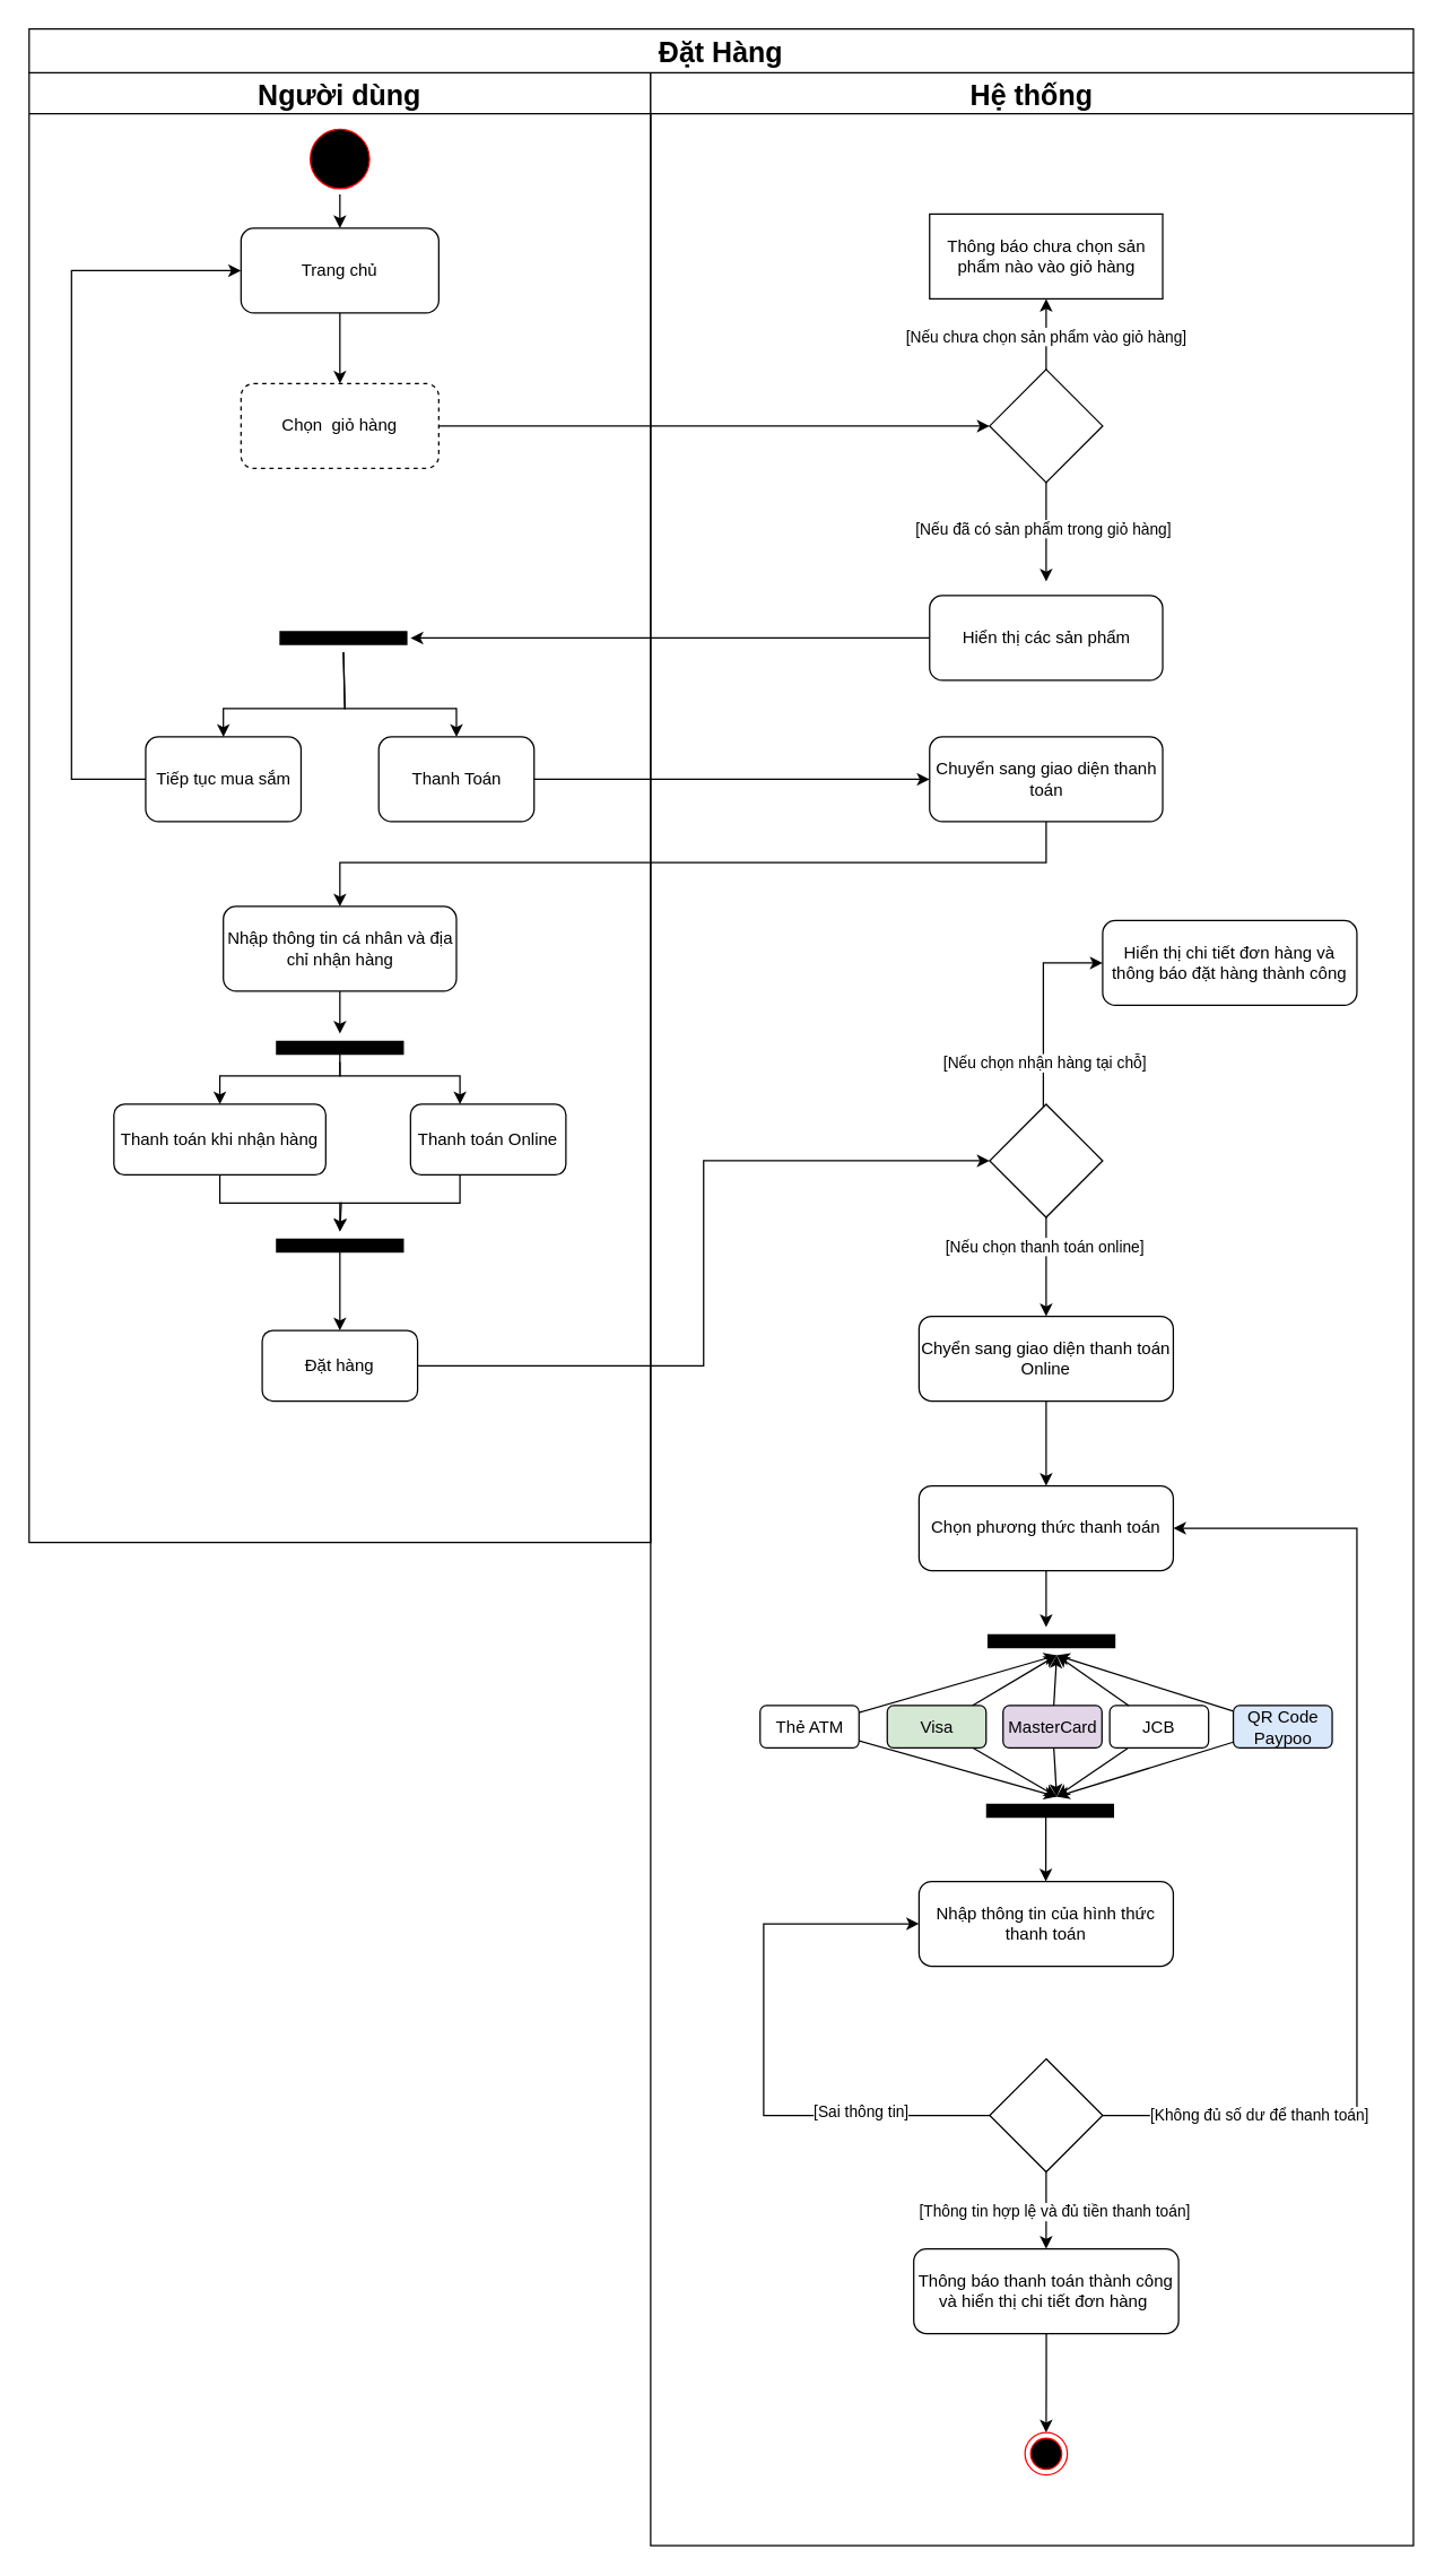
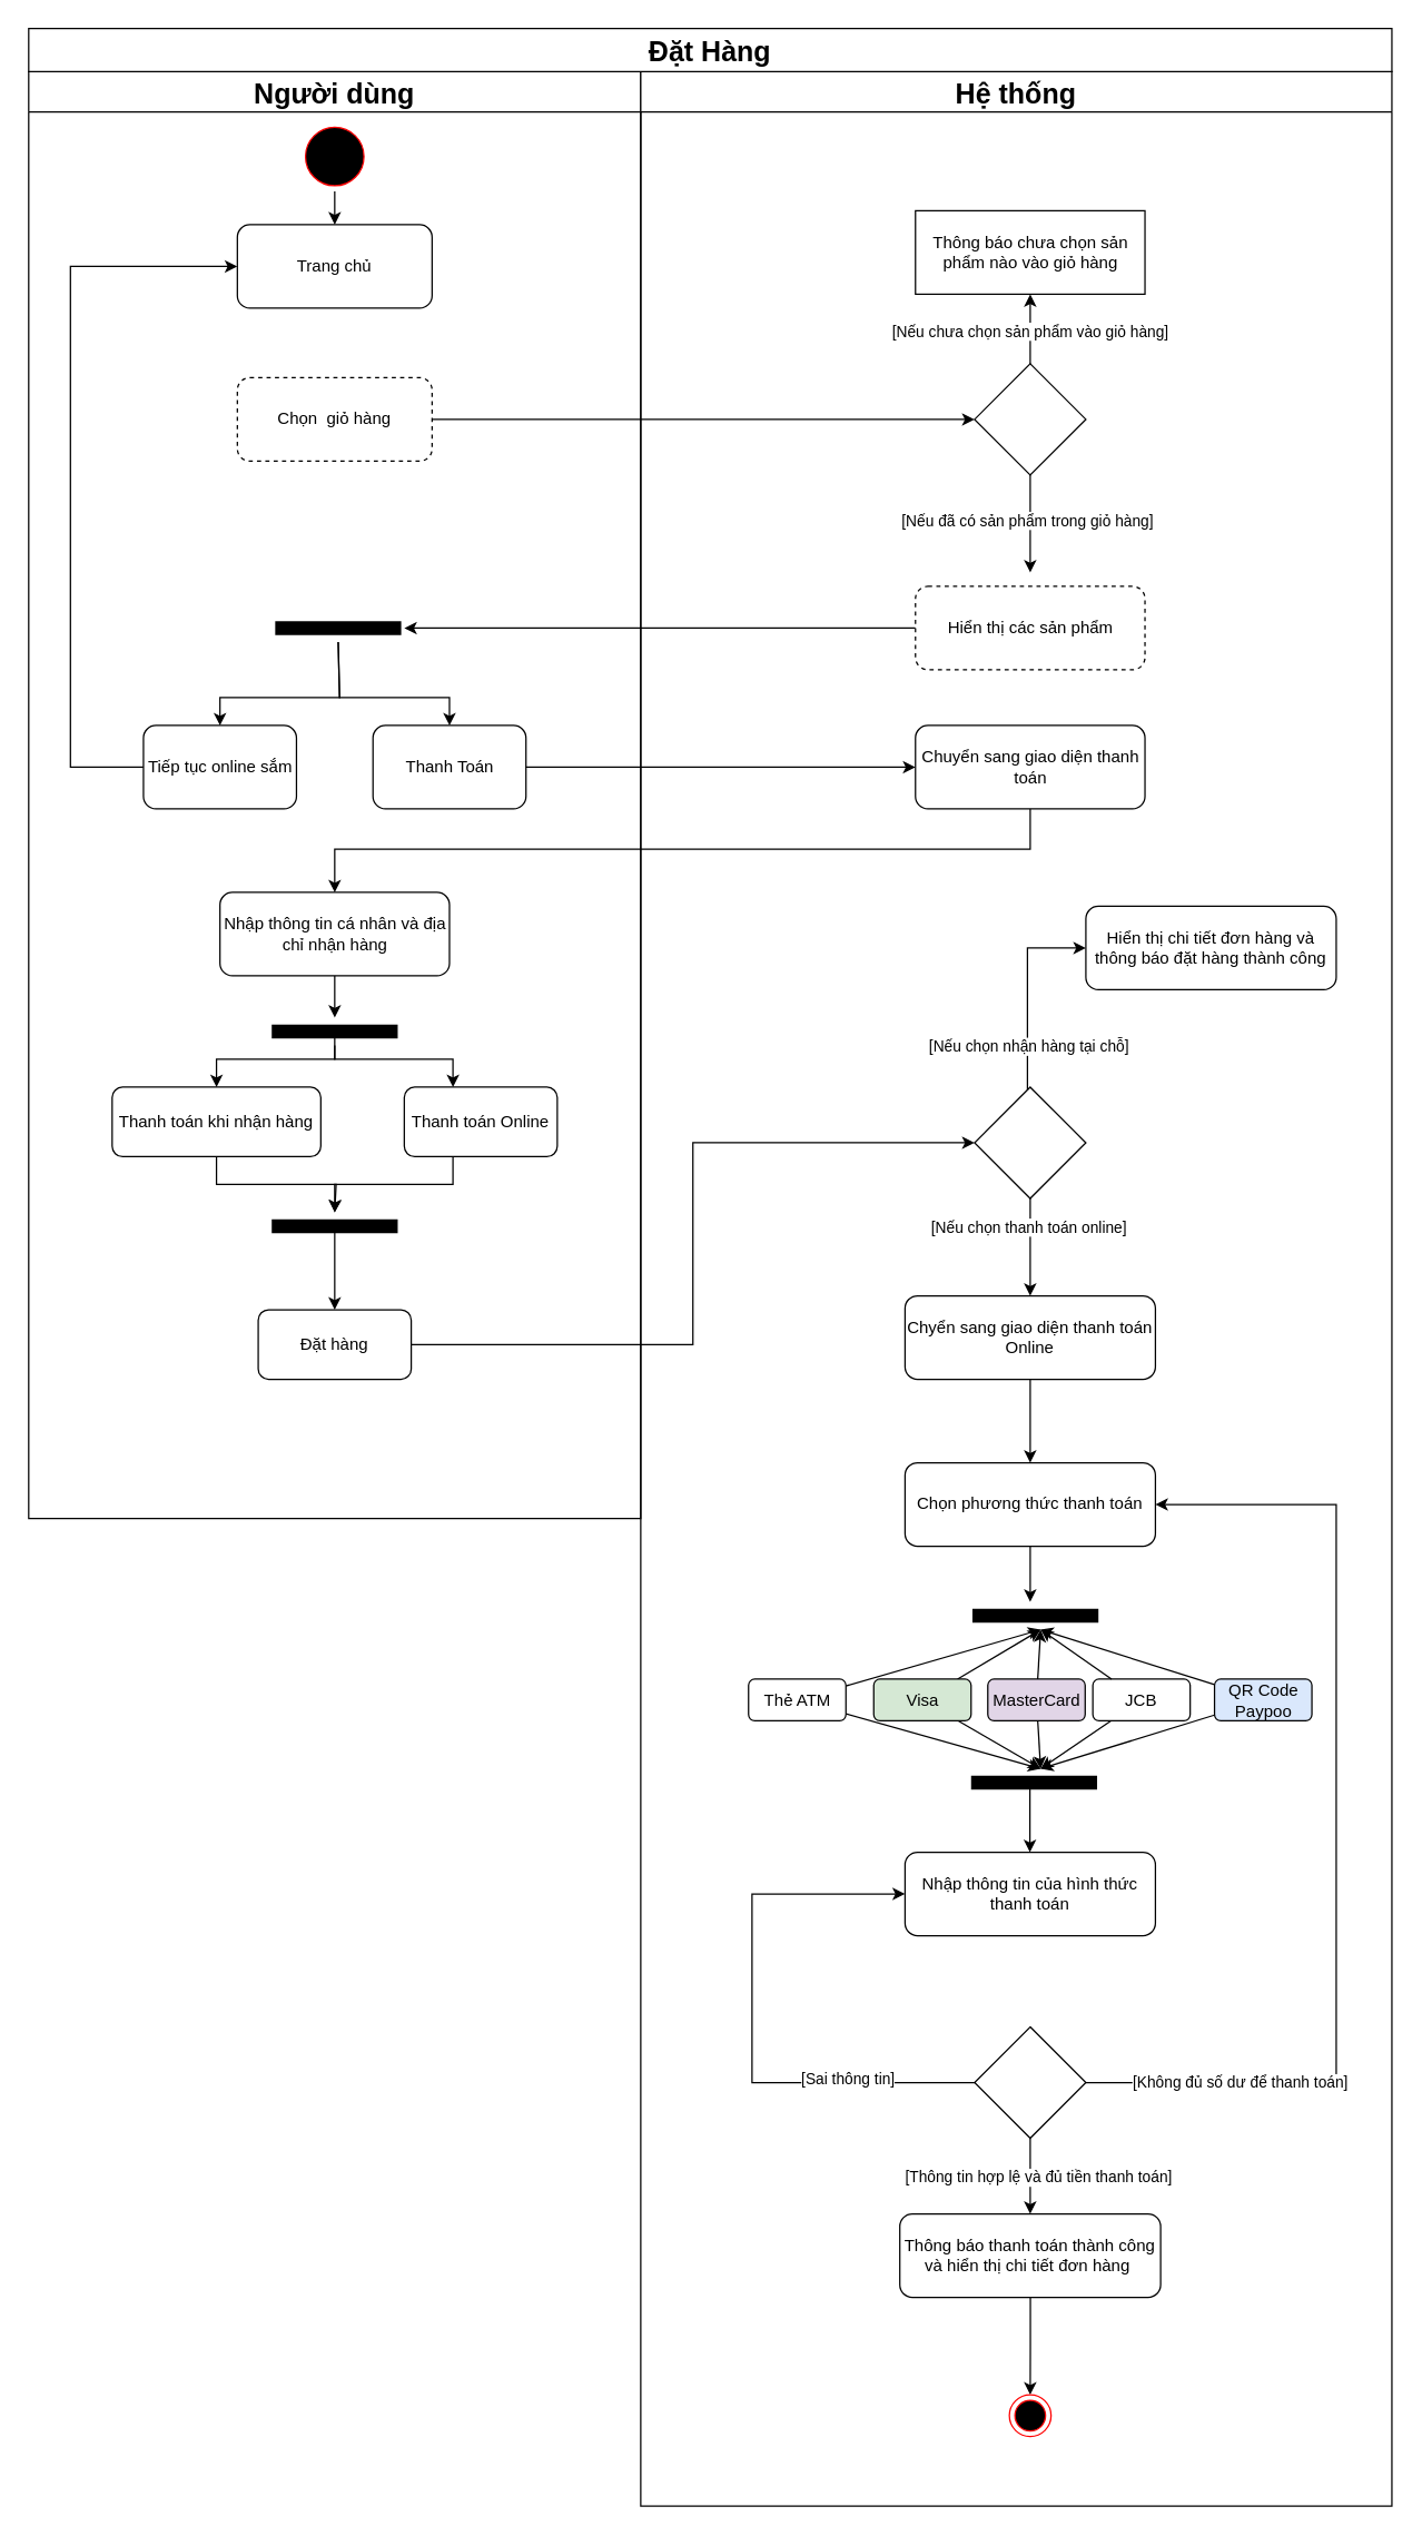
- <mxCell id="4" style="edgeStyle=orthogonalEdgeStyle;rounded=0;orthogonalLoop=1;jettySize=auto;html=1;entryX=0.5;entryY=0;entryDx=0;entryDy=0;" parent="2" source="5" target="3" edge="1"><mxGeometry relative="1" as="geometry" /></mxCell>
- <mxCell id="34" value="Hiển thị các sản phẩm" style="rounded=1;whiteSpace=wrap;html=1;" parent="26" vertex="1"><mxGeometry x="197.5" y="370" width="165" height="60" as="geometry" /></mxCell>
+ <mxCell id="34" value="Hiển thị các sản phẩm" style="rounded=1;whiteSpace=wrap;html=1;dashed=1;" parent="26" vertex="1"><mxGeometry x="197.5" y="370" width="165" height="60" as="geometry" /></mxCell>
- <mxCell id="8" value="Tiếp tục mua sắm" style="rounded=1;whiteSpace=wrap;html=1;" parent="2" vertex="1"><mxGeometry x="82.5" y="470" width="110" height="60" as="geometry" /></mxCell>
+ <mxCell id="8" value="Tiếp tục online sắm" style="rounded=1;whiteSpace=wrap;html=1;" parent="2" vertex="1"><mxGeometry x="82.5" y="470" width="110" height="60" as="geometry" /></mxCell>
